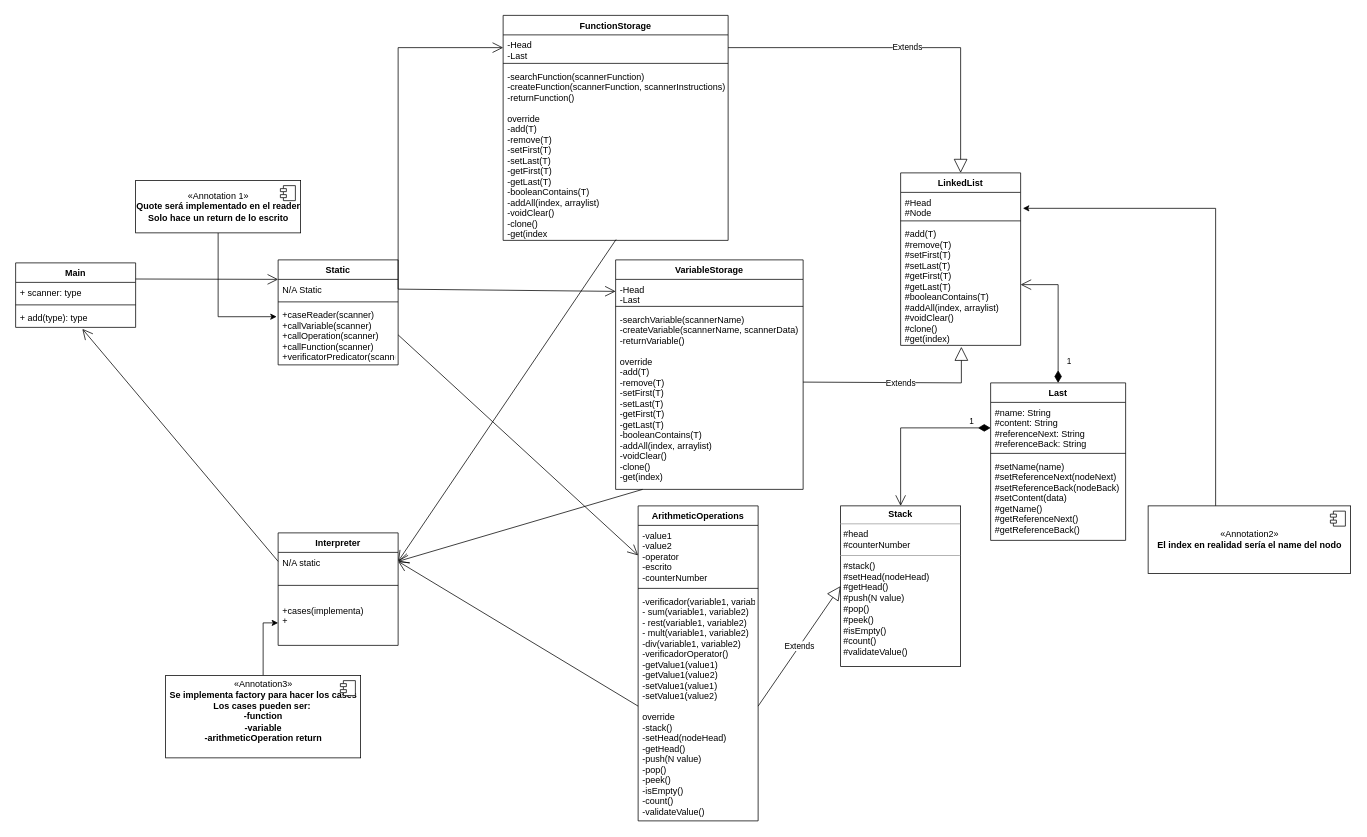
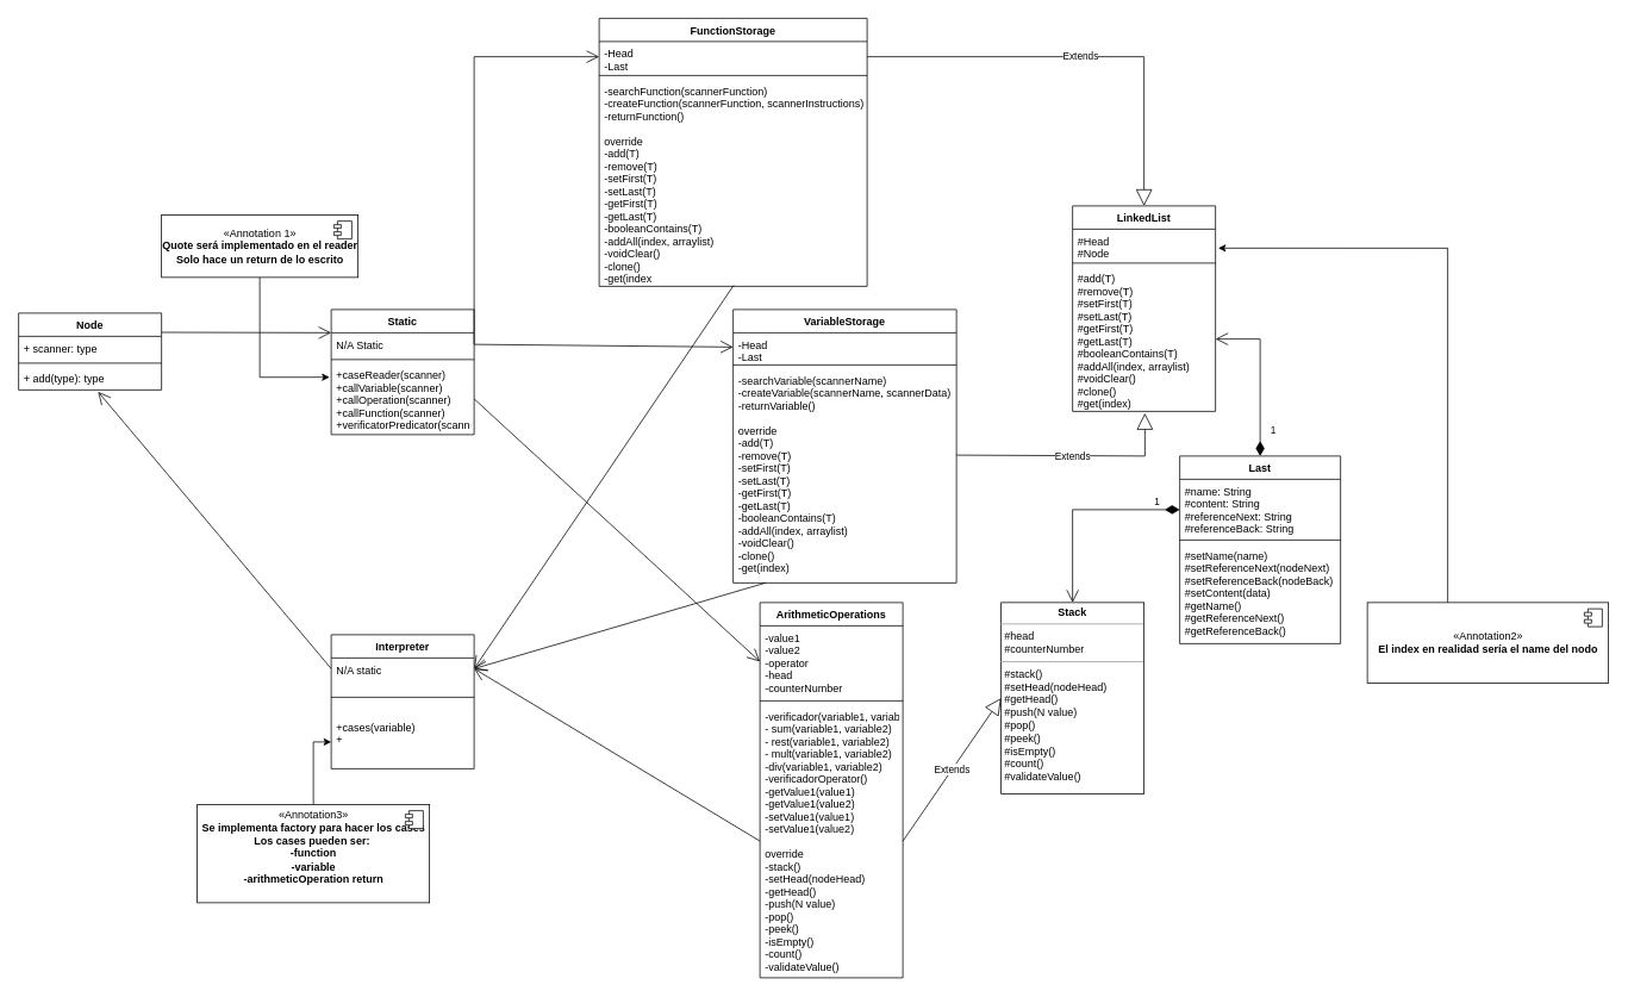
- <mxCell id="2" value="Main&#10;" style="swimlane;fontStyle=1;align=center;verticalAlign=top;childLayout=stackLayout;horizontal=1;startSize=26;horizontalStack=0;resizeParent=1;resizeParentMax=0;resizeLast=0;collapsible=1;marginBottom=0;" parent="1" vertex="1"><mxGeometry x="20" y="350" width="160" height="86" as="geometry" /></mxCell>
+ <mxCell id="2" value="Node&#10;" style="swimlane;fontStyle=1;align=center;verticalAlign=top;childLayout=stackLayout;horizontal=1;startSize=26;horizontalStack=0;resizeParent=1;resizeParentMax=0;resizeLast=0;collapsible=1;marginBottom=0;" parent="1" vertex="1"><mxGeometry x="20" y="350" width="160" height="86" as="geometry" /></mxCell>
- <mxCell id="16" value="-value1&#10;-value2&#10;-operator&#10;-escrito&#10;-counterNumber" style="text;strokeColor=none;fillColor=none;align=left;verticalAlign=top;spacingLeft=4;spacingRight=4;overflow=hidden;rotatable=0;points=[[0,0.5],[1,0.5]];portConstraint=eastwest;" parent="15" vertex="1"><mxGeometry y="26" width="160" height="80" as="geometry" /></mxCell>
+ <mxCell id="16" value="-value1&#10;-value2&#10;-operator&#10;-head&#10;-counterNumber" style="text;strokeColor=none;fillColor=none;align=left;verticalAlign=top;spacingLeft=4;spacingRight=4;overflow=hidden;rotatable=0;points=[[0,0.5],[1,0.5]];portConstraint=eastwest;" parent="15" vertex="1"><mxGeometry y="26" width="160" height="80" as="geometry" /></mxCell>
- <mxCell id="22" value="+cases(implementa)&#10;+" style="text;strokeColor=none;fillColor=none;align=left;verticalAlign=top;spacingLeft=4;spacingRight=4;overflow=hidden;rotatable=0;points=[[0,0.5],[1,0.5]];portConstraint=eastwest;" parent="19" vertex="1"><mxGeometry y="90" width="160" height="60" as="geometry" /></mxCell>
+ <mxCell id="22" value="+cases(variable)&#10;+" style="text;strokeColor=none;fillColor=none;align=left;verticalAlign=top;spacingLeft=4;spacingRight=4;overflow=hidden;rotatable=0;points=[[0,0.5],[1,0.5]];portConstraint=eastwest;" parent="19" vertex="1"><mxGeometry y="90" width="160" height="60" as="geometry" /></mxCell>
